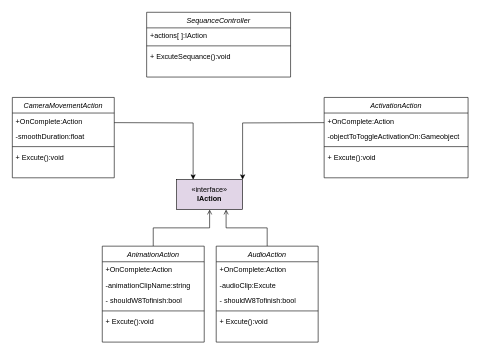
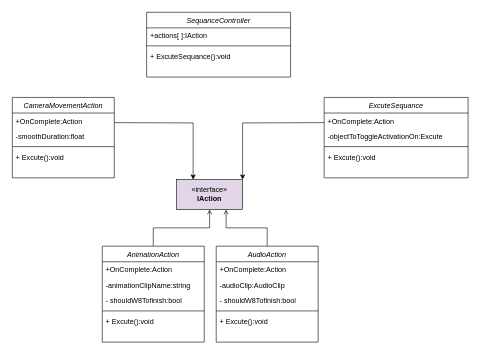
- <mxCell id="17" value="ActivationAction" style="swimlane;fontStyle=2;align=center;verticalAlign=top;childLayout=stackLayout;horizontal=1;startSize=26;horizontalStack=0;resizeParent=1;resizeLast=0;collapsible=1;marginBottom=0;rounded=0;shadow=0;strokeWidth=1;" vertex="1" parent="1"><mxGeometry x="540" y="162" width="240" height="134" as="geometry"><mxRectangle x="230" y="140" width="160" height="26" as="alternateBounds" /></mxGeometry></mxCell>
+ <mxCell id="17" value="ExcuteSequance" style="swimlane;fontStyle=2;align=center;verticalAlign=top;childLayout=stackLayout;horizontal=1;startSize=26;horizontalStack=0;resizeParent=1;resizeLast=0;collapsible=1;marginBottom=0;rounded=0;shadow=0;strokeWidth=1;" vertex="1" parent="1"><mxGeometry x="540" y="162" width="240" height="134" as="geometry"><mxRectangle x="230" y="140" width="160" height="26" as="alternateBounds" /></mxGeometry></mxCell>
- <mxCell id="19" value="-objectToToggleActivationOn:Gameobject" style="text;align=left;verticalAlign=top;spacingLeft=4;spacingRight=4;overflow=hidden;rotatable=0;points=[[0,0.5],[1,0.5]];portConstraint=eastwest;rounded=0;shadow=0;html=0;" vertex="1" parent="17"><mxGeometry y="52" width="240" height="26" as="geometry" /></mxCell>
+ <mxCell id="19" value="-objectToToggleActivationOn:Excute" style="text;align=left;verticalAlign=top;spacingLeft=4;spacingRight=4;overflow=hidden;rotatable=0;points=[[0,0.5],[1,0.5]];portConstraint=eastwest;rounded=0;shadow=0;html=0;" vertex="1" parent="17"><mxGeometry y="52" width="240" height="26" as="geometry" /></mxCell>
- <mxCell id="13" value="-audioClip:Excute" style="text;align=left;verticalAlign=top;spacingLeft=4;spacingRight=4;overflow=hidden;rotatable=0;points=[[0,0.5],[1,0.5]];portConstraint=eastwest;rounded=0;shadow=0;html=0;" vertex="1" parent="11"><mxGeometry y="52" width="170" height="26" as="geometry" /></mxCell>
+ <mxCell id="13" value="-audioClip:AudioClip" style="text;align=left;verticalAlign=top;spacingLeft=4;spacingRight=4;overflow=hidden;rotatable=0;points=[[0,0.5],[1,0.5]];portConstraint=eastwest;rounded=0;shadow=0;html=0;" vertex="1" parent="11"><mxGeometry y="52" width="170" height="26" as="geometry" /></mxCell>
